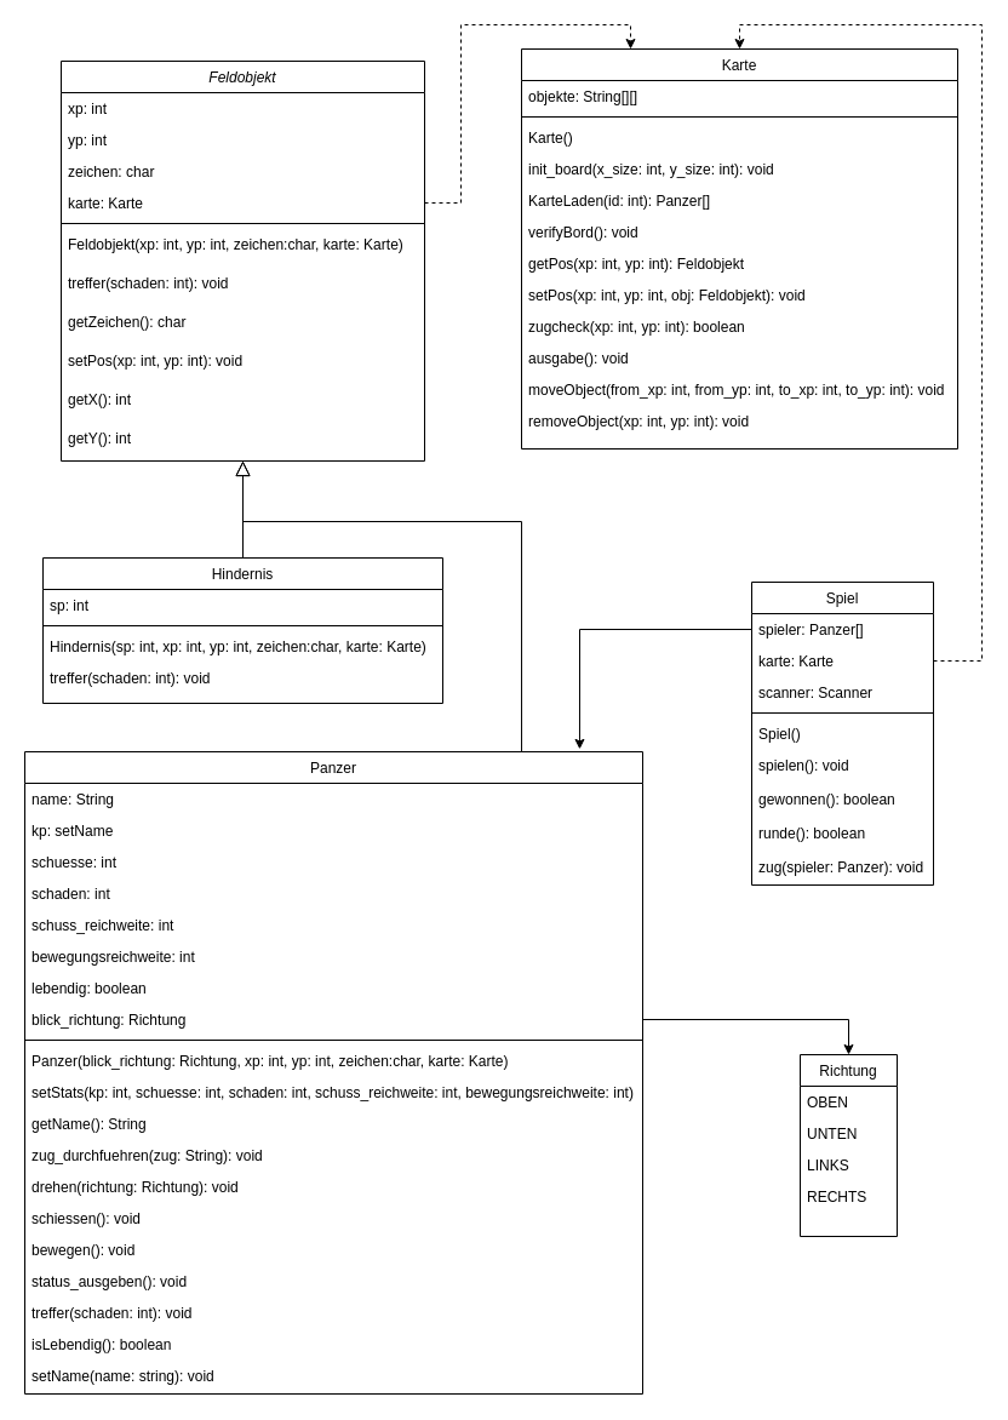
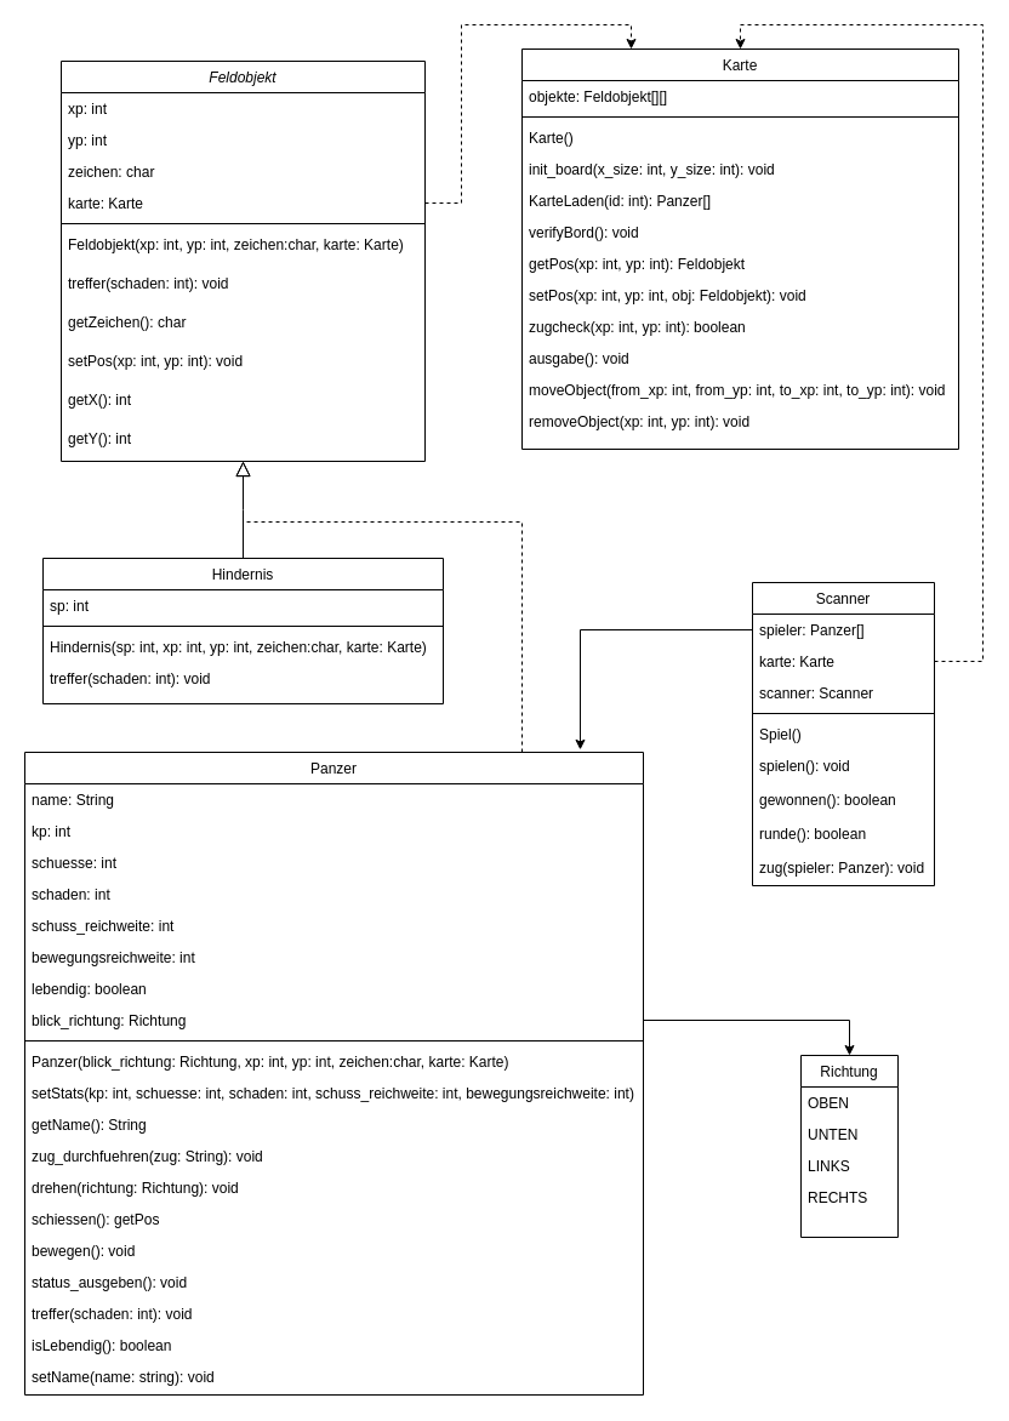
- <mxCell id="49" value="objekte: String[][]" style="text;align=left;verticalAlign=top;spacingLeft=4;spacingRight=4;overflow=hidden;rotatable=0;points=[[0,0.5],[1,0.5]];portConstraint=eastwest;" vertex="1" parent="48"><mxGeometry y="26" width="360" height="26" as="geometry" /></mxCell>
+ <mxCell id="49" value="objekte: Feldobjekt[][]" style="text;align=left;verticalAlign=top;spacingLeft=4;spacingRight=4;overflow=hidden;rotatable=0;points=[[0,0.5],[1,0.5]];portConstraint=eastwest;" vertex="1" parent="48"><mxGeometry y="26" width="360" height="26" as="geometry" /></mxCell>
- <mxCell id="41" value="" style="endArrow=block;endSize=10;endFill=0;shadow=0;strokeWidth=1;rounded=0;edgeStyle=elbowEdgeStyle;elbow=vertical;exitX=0.804;exitY=0;exitDx=0;exitDy=0;exitPerimeter=0;entryX=0.5;entryY=1;entryDx=0;entryDy=0;" parent="1" source="20" target="2" edge="1"><mxGeometry width="160" relative="1" as="geometry"><mxPoint x="220" y="383" as="sourcePoint" /><mxPoint x="320" y="440" as="targetPoint" /><Array as="points"><mxPoint x="320" y="430" /><mxPoint x="300" y="440" /></Array></mxGeometry></mxCell>
+ <mxCell id="41" value="" style="endArrow=block;endSize=10;endFill=0;shadow=0;strokeWidth=1;rounded=0;edgeStyle=elbowEdgeStyle;elbow=vertical;exitX=0.804;exitY=0;exitDx=0;exitDy=0;exitPerimeter=0;entryX=0.5;entryY=1;entryDx=0;entryDy=0;dashed=1;" parent="1" source="20" target="2" edge="1"><mxGeometry width="160" relative="1" as="geometry"><mxPoint x="220" y="383" as="sourcePoint" /><mxPoint x="320" y="440" as="targetPoint" /><Array as="points"><mxPoint x="320" y="430" /><mxPoint x="300" y="440" /></Array></mxGeometry></mxCell>
- <mxCell id="62" value="Spiel" style="swimlane;fontStyle=0;align=center;verticalAlign=top;childLayout=stackLayout;horizontal=1;startSize=26;horizontalStack=0;resizeParent=1;resizeLast=0;collapsible=1;marginBottom=0;rounded=0;shadow=0;strokeWidth=1;" vertex="1" parent="1"><mxGeometry x="620" y="480" width="150" height="250" as="geometry"><mxRectangle x="130" y="380" width="160" height="26" as="alternateBounds" /></mxGeometry></mxCell>
+ <mxCell id="62" value="Scanner" style="swimlane;fontStyle=0;align=center;verticalAlign=top;childLayout=stackLayout;horizontal=1;startSize=26;horizontalStack=0;resizeParent=1;resizeLast=0;collapsible=1;marginBottom=0;rounded=0;shadow=0;strokeWidth=1;" vertex="1" parent="1"><mxGeometry x="620" y="480" width="150" height="250" as="geometry"><mxRectangle x="130" y="380" width="160" height="26" as="alternateBounds" /></mxGeometry></mxCell>
- <mxCell id="22" value="kp: setName" style="text;align=left;verticalAlign=top;spacingLeft=4;spacingRight=4;overflow=hidden;rotatable=0;points=[[0,0.5],[1,0.5]];portConstraint=eastwest;" vertex="1" parent="20"><mxGeometry y="52" width="510" height="26" as="geometry" /></mxCell>
+ <mxCell id="22" value="kp: int" style="text;align=left;verticalAlign=top;spacingLeft=4;spacingRight=4;overflow=hidden;rotatable=0;points=[[0,0.5],[1,0.5]];portConstraint=eastwest;" vertex="1" parent="20"><mxGeometry y="52" width="510" height="26" as="geometry" /></mxCell>
- <mxCell id="35" value="schiessen(): void" style="text;align=left;verticalAlign=top;spacingLeft=4;spacingRight=4;overflow=hidden;rotatable=0;points=[[0,0.5],[1,0.5]];portConstraint=eastwest;" vertex="1" parent="20"><mxGeometry y="372" width="510" height="26" as="geometry" /></mxCell>
+ <mxCell id="35" value="schiessen(): getPos" style="text;align=left;verticalAlign=top;spacingLeft=4;spacingRight=4;overflow=hidden;rotatable=0;points=[[0,0.5],[1,0.5]];portConstraint=eastwest;" vertex="1" parent="20"><mxGeometry y="372" width="510" height="26" as="geometry" /></mxCell>
